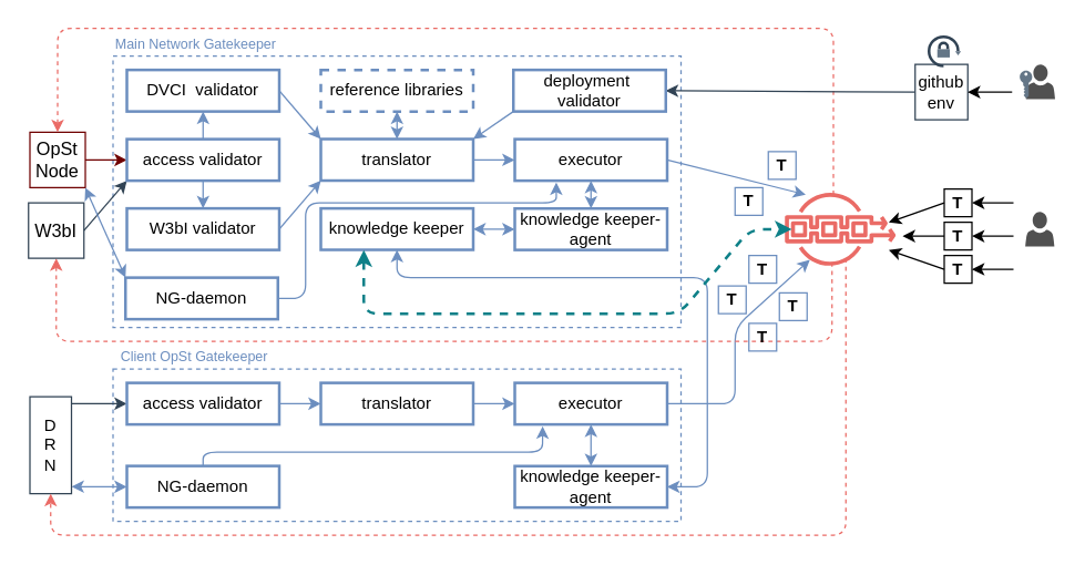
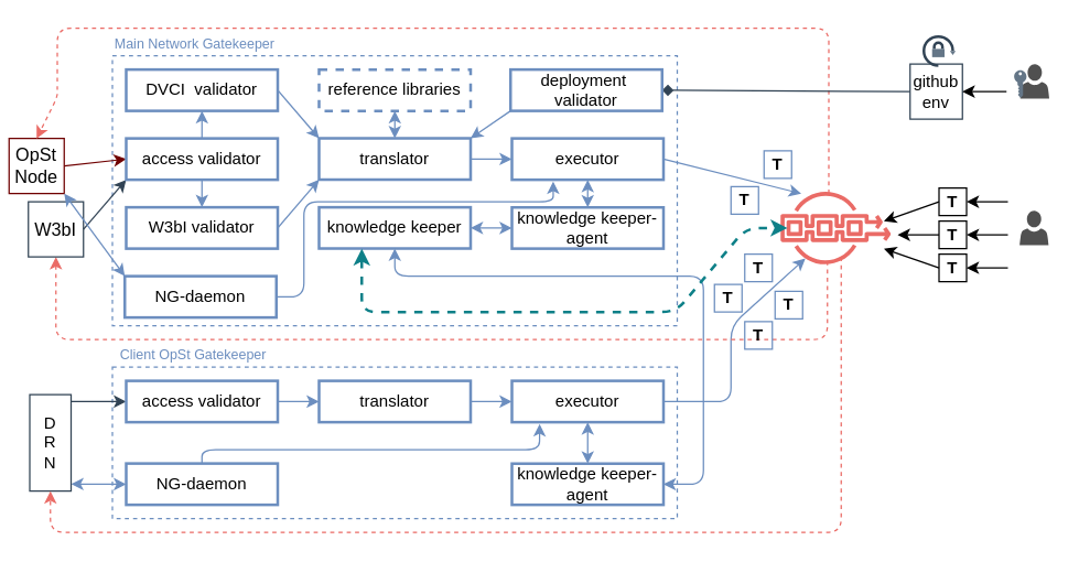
- <mxCell id="41" style="edgeStyle=none;html=1;exitX=0;exitY=0.5;exitDx=0;exitDy=0;strokeColor=#314354;fontSize=10;fontColor=#6C8EBF;startArrow=none;startFill=0;endArrow=classic;endFill=1;fillColor=#647687;entryX=1;entryY=0.5;entryDx=0;entryDy=0;" parent="1" source="42" target="67" edge="1"><mxGeometry relative="1" as="geometry"><mxPoint x="520" y="56" as="targetPoint" /></mxGeometry></mxCell>
+ <mxCell id="41" style="edgeStyle=none;html=1;exitX=0;exitY=0.5;exitDx=0;exitDy=0;strokeColor=#314354;fontSize=10;fontColor=#6C8EBF;startArrow=none;startFill=0;endArrow=diamond;endFill=1;fillColor=#647687;entryX=1;entryY=0.5;entryDx=0;entryDy=0;" parent="1" source="42" target="67" edge="1"><mxGeometry relative="1" as="geometry"><mxPoint x="520" y="56" as="targetPoint" /></mxGeometry></mxCell>
- <mxCell id="31" value="OpSt&lt;br&gt;Node" style="rounded=0;whiteSpace=wrap;html=1;strokeColor=#6F0000;fontSize=13;fillColor=none;fontColor=default;" parent="1" vertex="1"><mxGeometry x="21" y="95" width="40" height="40" as="geometry" /></mxCell>
+ <mxCell id="31" value="OpSt&lt;br&gt;Node" style="rounded=0;whiteSpace=wrap;html=1;strokeColor=#6F0000;fontSize=13;fillColor=none;fontColor=default;" parent="1" vertex="1"><mxGeometry x="6" y="100" width="40" height="40" as="geometry" /></mxCell>
